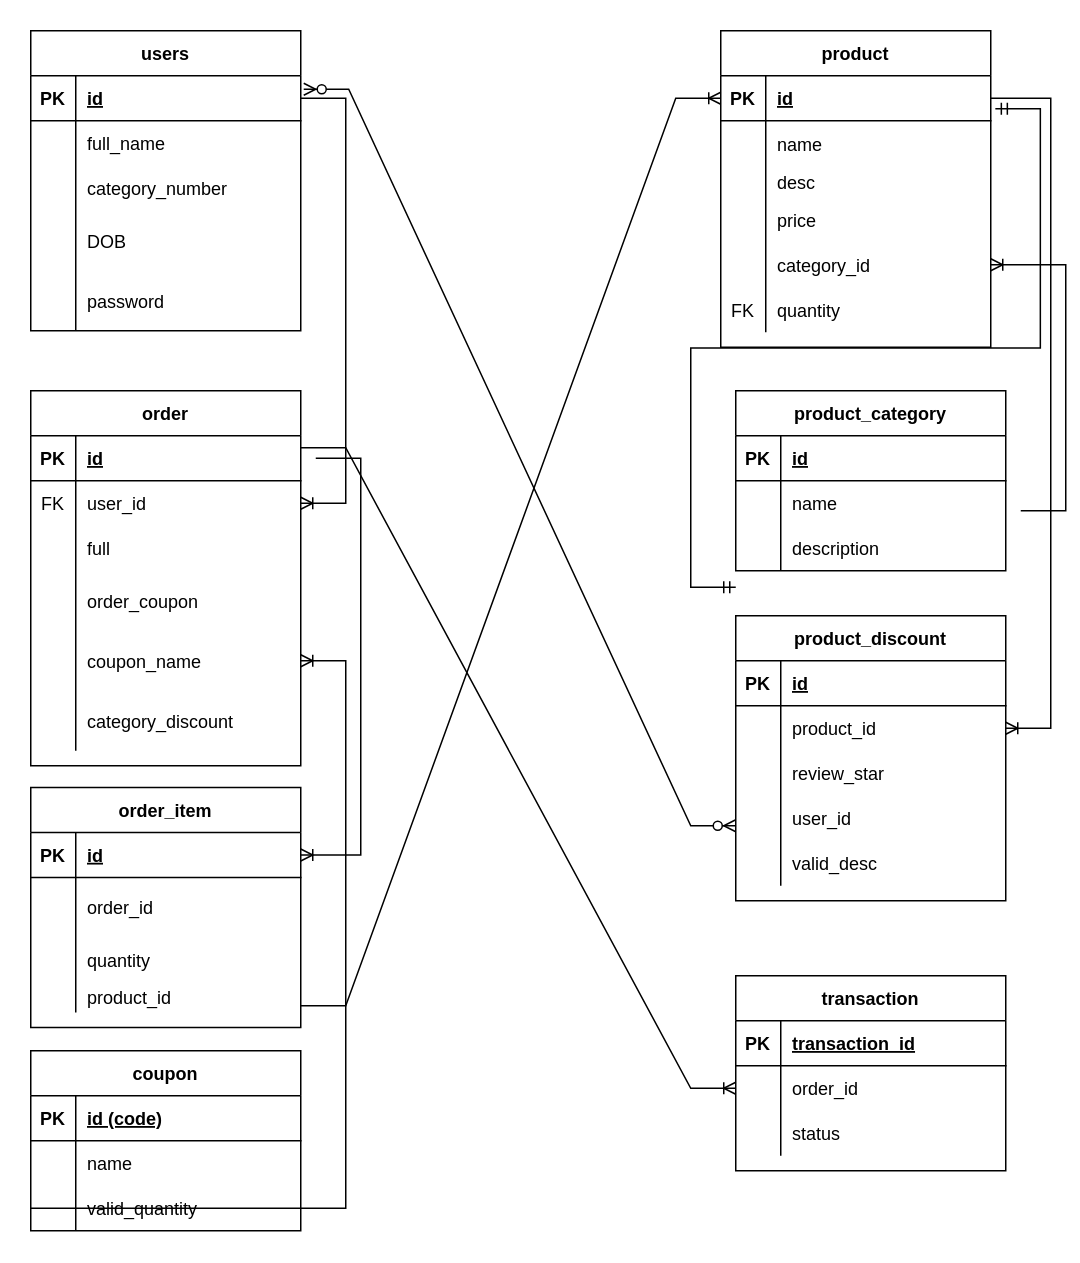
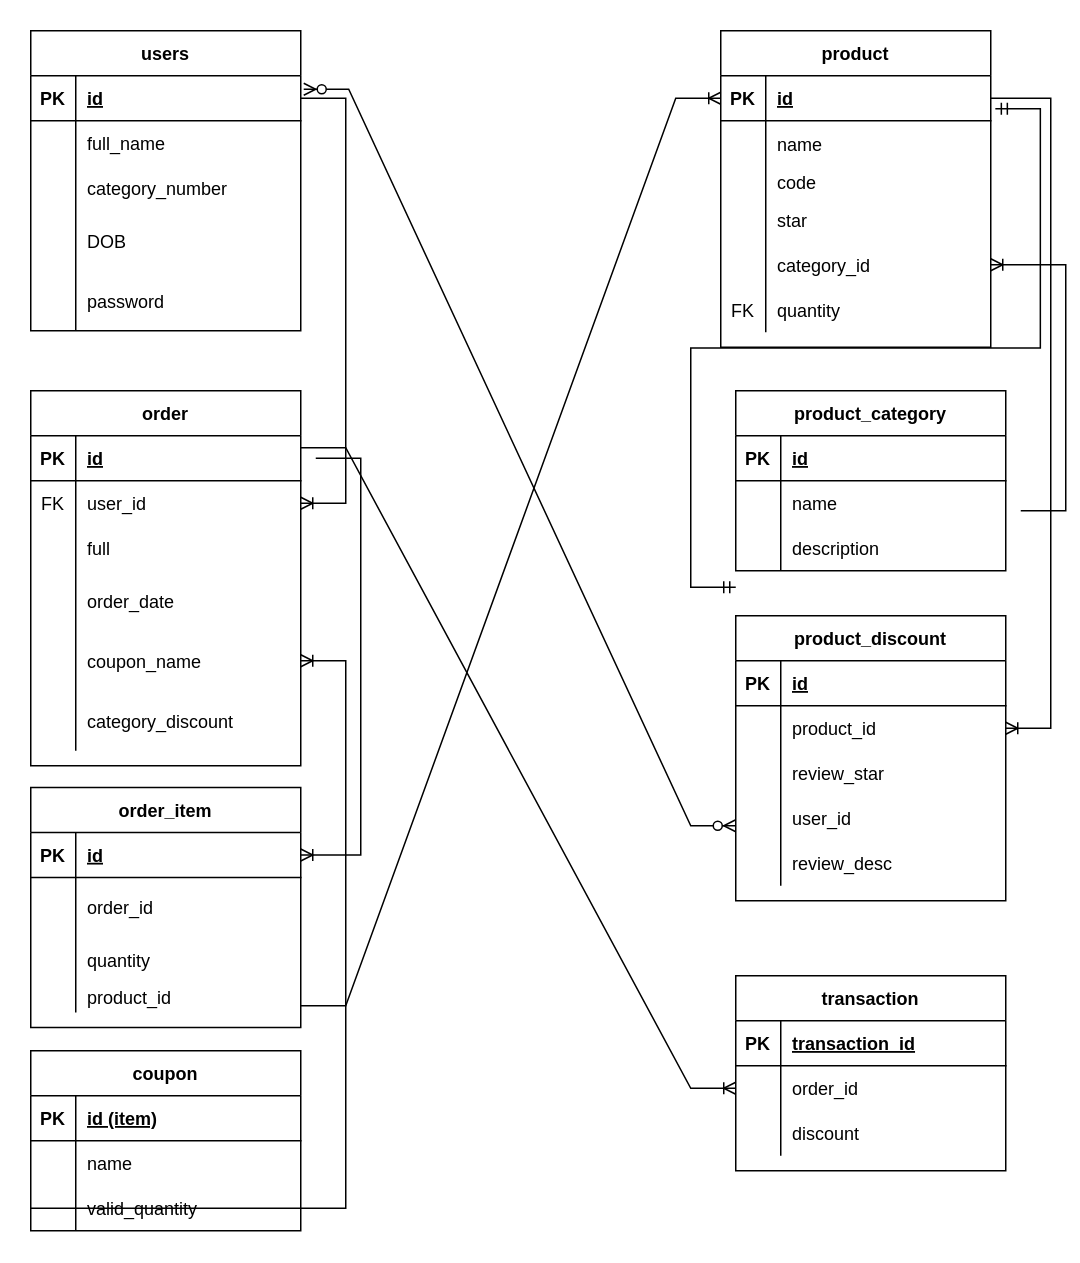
- <mxCell id="28" value="desc" style="shape=partialRectangle;connectable=0;fillColor=none;top=0;left=0;bottom=0;right=0;align=left;spacingLeft=6;overflow=hidden;" vertex="1" parent="26"><mxGeometry x="30" width="150" height="20" as="geometry"><mxRectangle width="150" height="20" as="alternateBounds" /></mxGeometry></mxCell>
+ <mxCell id="28" value="code" style="shape=partialRectangle;connectable=0;fillColor=none;top=0;left=0;bottom=0;right=0;align=left;spacingLeft=6;overflow=hidden;" vertex="1" parent="26"><mxGeometry x="30" width="150" height="20" as="geometry"><mxRectangle width="150" height="20" as="alternateBounds" /></mxGeometry></mxCell>
- <mxCell id="31" value="price" style="shape=partialRectangle;connectable=0;fillColor=none;top=0;left=0;bottom=0;right=0;align=left;spacingLeft=6;overflow=hidden;" vertex="1" parent="29"><mxGeometry x="30" width="150" height="30" as="geometry"><mxRectangle width="150" height="30" as="alternateBounds" /></mxGeometry></mxCell>
+ <mxCell id="31" value="star" style="shape=partialRectangle;connectable=0;fillColor=none;top=0;left=0;bottom=0;right=0;align=left;spacingLeft=6;overflow=hidden;" vertex="1" parent="29"><mxGeometry x="30" width="150" height="30" as="geometry"><mxRectangle width="150" height="30" as="alternateBounds" /></mxGeometry></mxCell>
- <mxCell id="61" value="order_coupon" style="shape=partialRectangle;connectable=0;fillColor=none;top=0;left=0;bottom=0;right=0;align=left;spacingLeft=6;overflow=hidden;" vertex="1" parent="59"><mxGeometry x="30" width="150" height="40" as="geometry"><mxRectangle width="150" height="40" as="alternateBounds" /></mxGeometry></mxCell>
+ <mxCell id="61" value="order_date" style="shape=partialRectangle;connectable=0;fillColor=none;top=0;left=0;bottom=0;right=0;align=left;spacingLeft=6;overflow=hidden;" vertex="1" parent="59"><mxGeometry x="30" width="150" height="40" as="geometry"><mxRectangle width="150" height="40" as="alternateBounds" /></mxGeometry></mxCell>
- <mxCell id="116" value="valid_desc" style="shape=partialRectangle;connectable=0;fillColor=none;top=0;left=0;bottom=0;right=0;align=left;spacingLeft=6;overflow=hidden;" vertex="1" parent="114"><mxGeometry x="30" width="150" height="30" as="geometry"><mxRectangle width="150" height="30" as="alternateBounds" /></mxGeometry></mxCell>
+ <mxCell id="116" value="review_desc" style="shape=partialRectangle;connectable=0;fillColor=none;top=0;left=0;bottom=0;right=0;align=left;spacingLeft=6;overflow=hidden;" vertex="1" parent="114"><mxGeometry x="30" width="150" height="30" as="geometry"><mxRectangle width="150" height="30" as="alternateBounds" /></mxGeometry></mxCell>
- <mxCell id="84" value="id (code)" style="shape=partialRectangle;connectable=0;fillColor=none;top=0;left=0;bottom=0;right=0;align=left;spacingLeft=6;fontStyle=5;overflow=hidden;" vertex="1" parent="82"><mxGeometry x="30" width="150" height="30" as="geometry"><mxRectangle width="150" height="30" as="alternateBounds" /></mxGeometry></mxCell>
+ <mxCell id="84" value="id (item)" style="shape=partialRectangle;connectable=0;fillColor=none;top=0;left=0;bottom=0;right=0;align=left;spacingLeft=6;fontStyle=5;overflow=hidden;" vertex="1" parent="82"><mxGeometry x="30" width="150" height="30" as="geometry"><mxRectangle width="150" height="30" as="alternateBounds" /></mxGeometry></mxCell>
- <mxCell id="100" value="status" style="shape=partialRectangle;connectable=0;fillColor=none;top=0;left=0;bottom=0;right=0;align=left;spacingLeft=6;overflow=hidden;" vertex="1" parent="98"><mxGeometry x="30" width="150" height="30" as="geometry"><mxRectangle width="150" height="30" as="alternateBounds" /></mxGeometry></mxCell>
+ <mxCell id="100" value="discount" style="shape=partialRectangle;connectable=0;fillColor=none;top=0;left=0;bottom=0;right=0;align=left;spacingLeft=6;overflow=hidden;" vertex="1" parent="98"><mxGeometry x="30" width="150" height="30" as="geometry"><mxRectangle width="150" height="30" as="alternateBounds" /></mxGeometry></mxCell>
